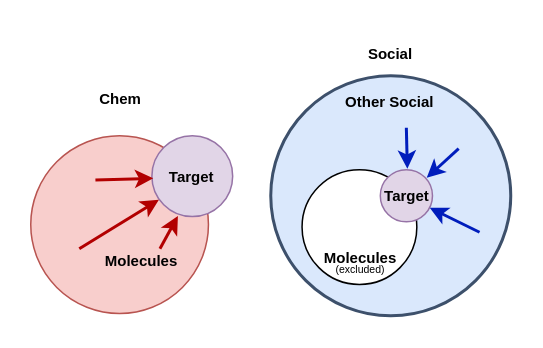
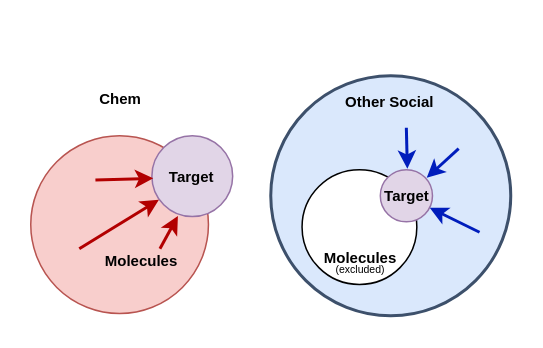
- <mxCell id="2" value="&lt;font style=&quot;font-size: 10px;&quot;&gt;&lt;span&gt;Social&lt;/span&gt;&lt;/font&gt;" style="text;html=1;strokeColor=none;fillColor=none;align=center;verticalAlign=middle;whiteSpace=wrap;rounded=0;fillStyle=hatch;strokeWidth=2;fontSize=10;opacity=50;fontStyle=1" parent="1" vertex="1"><mxGeometry x="180" y="20" width="160" height="30" as="geometry" /></mxCell>
